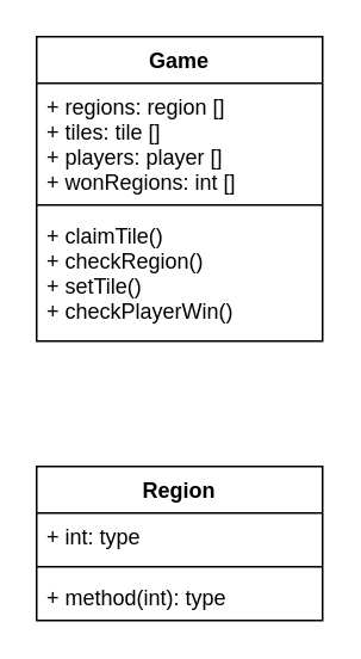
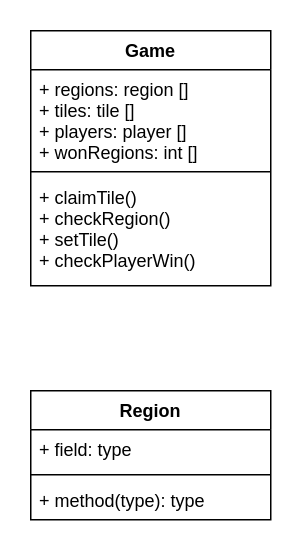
- <mxCell id="7" value="+ int: type" style="text;strokeColor=none;fillColor=none;align=left;verticalAlign=top;spacingLeft=4;spacingRight=4;overflow=hidden;rotatable=0;points=[[0,0.5],[1,0.5]];portConstraint=eastwest;" vertex="1" parent="6"><mxGeometry y="26" width="160" height="26" as="geometry" /></mxCell>
+ <mxCell id="7" value="+ field: type" style="text;strokeColor=none;fillColor=none;align=left;verticalAlign=top;spacingLeft=4;spacingRight=4;overflow=hidden;rotatable=0;points=[[0,0.5],[1,0.5]];portConstraint=eastwest;" vertex="1" parent="6"><mxGeometry y="26" width="160" height="26" as="geometry" /></mxCell>
- <mxCell id="9" value="+ method(int): type" style="text;strokeColor=none;fillColor=none;align=left;verticalAlign=top;spacingLeft=4;spacingRight=4;overflow=hidden;rotatable=0;points=[[0,0.5],[1,0.5]];portConstraint=eastwest;" vertex="1" parent="6"><mxGeometry y="60" width="160" height="26" as="geometry" /></mxCell>
+ <mxCell id="9" value="+ method(type): type" style="text;strokeColor=none;fillColor=none;align=left;verticalAlign=top;spacingLeft=4;spacingRight=4;overflow=hidden;rotatable=0;points=[[0,0.5],[1,0.5]];portConstraint=eastwest;" vertex="1" parent="6"><mxGeometry y="60" width="160" height="26" as="geometry" /></mxCell>
